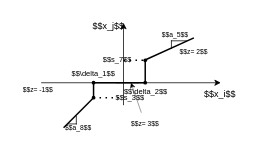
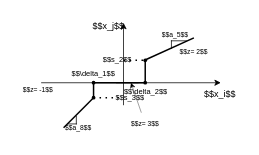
- <mxCell id="13" value="$$s_7$$" style="text;html=1;strokeColor=none;fillColor=none;align=center;verticalAlign=middle;whiteSpace=wrap;rounded=0;fontSize=10;" vertex="1" parent="1"><mxGeometry x="126" y="64" width="60" height="30" as="geometry" /></mxCell>
+ <mxCell id="13" value="$$s_2$$" style="text;html=1;strokeColor=none;fillColor=none;align=center;verticalAlign=middle;whiteSpace=wrap;rounded=0;fontSize=10;" vertex="1" parent="1"><mxGeometry x="126" y="64" width="60" height="30" as="geometry" /></mxCell>
